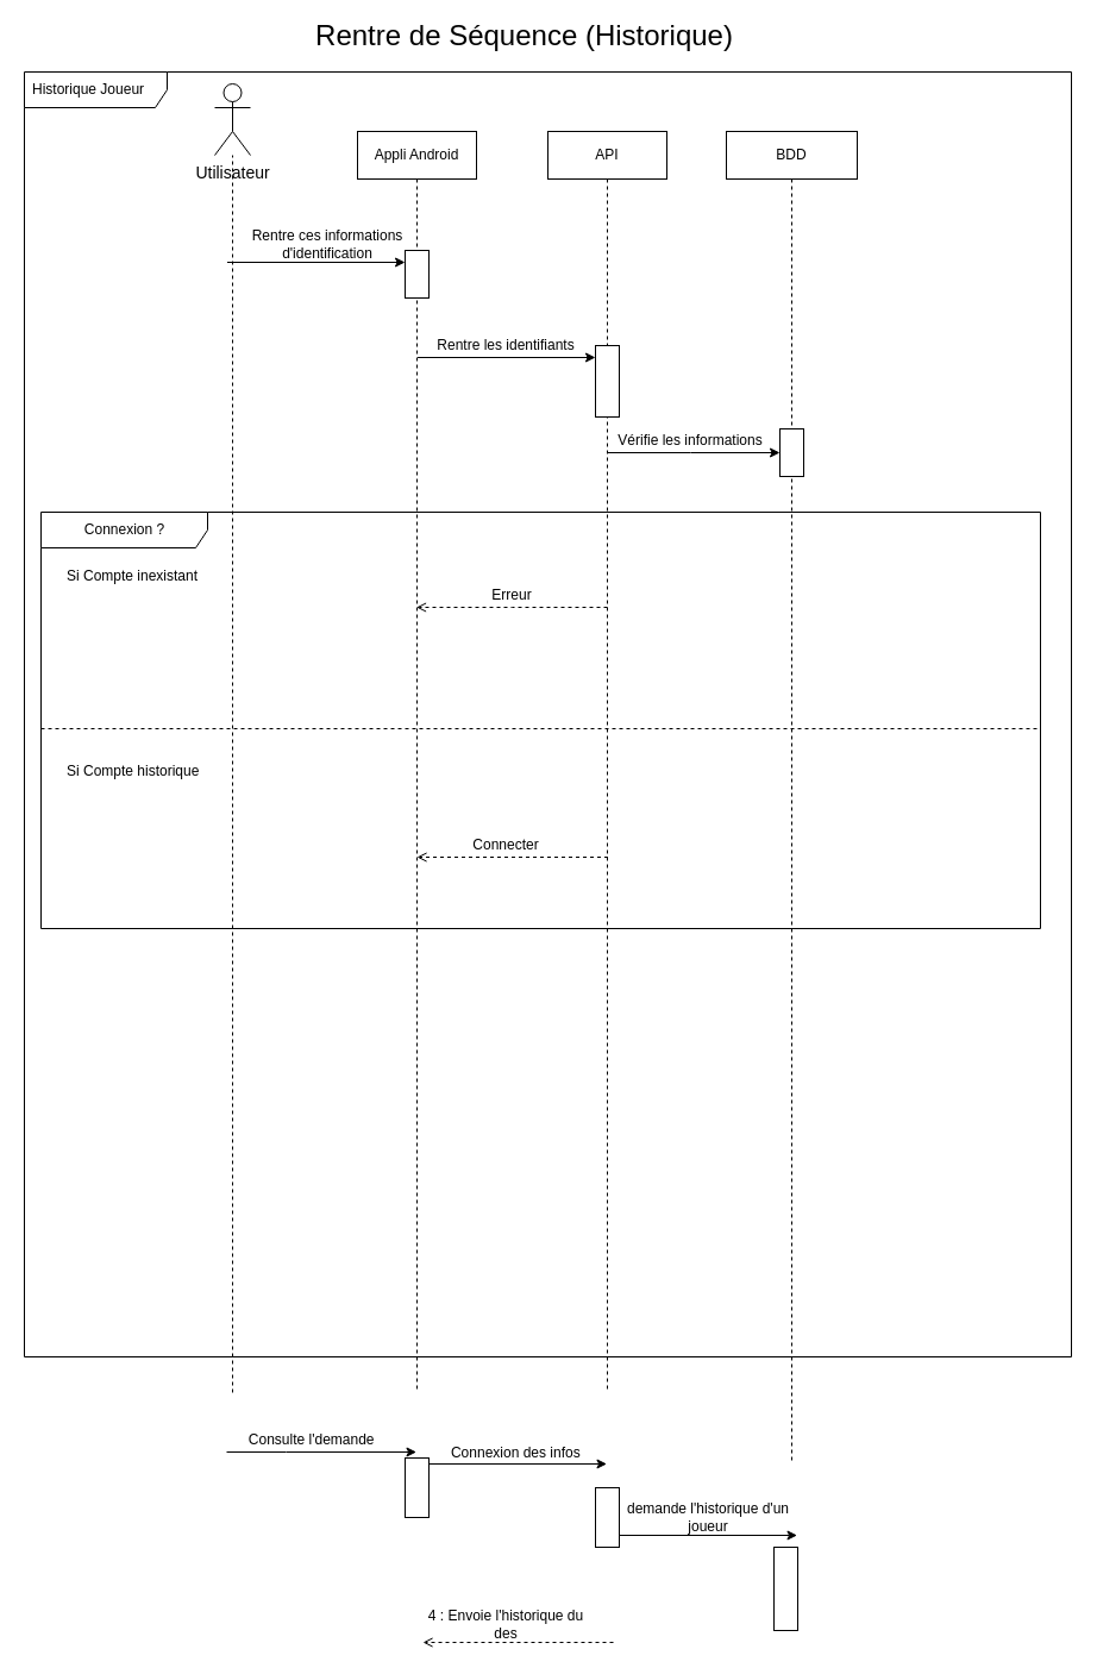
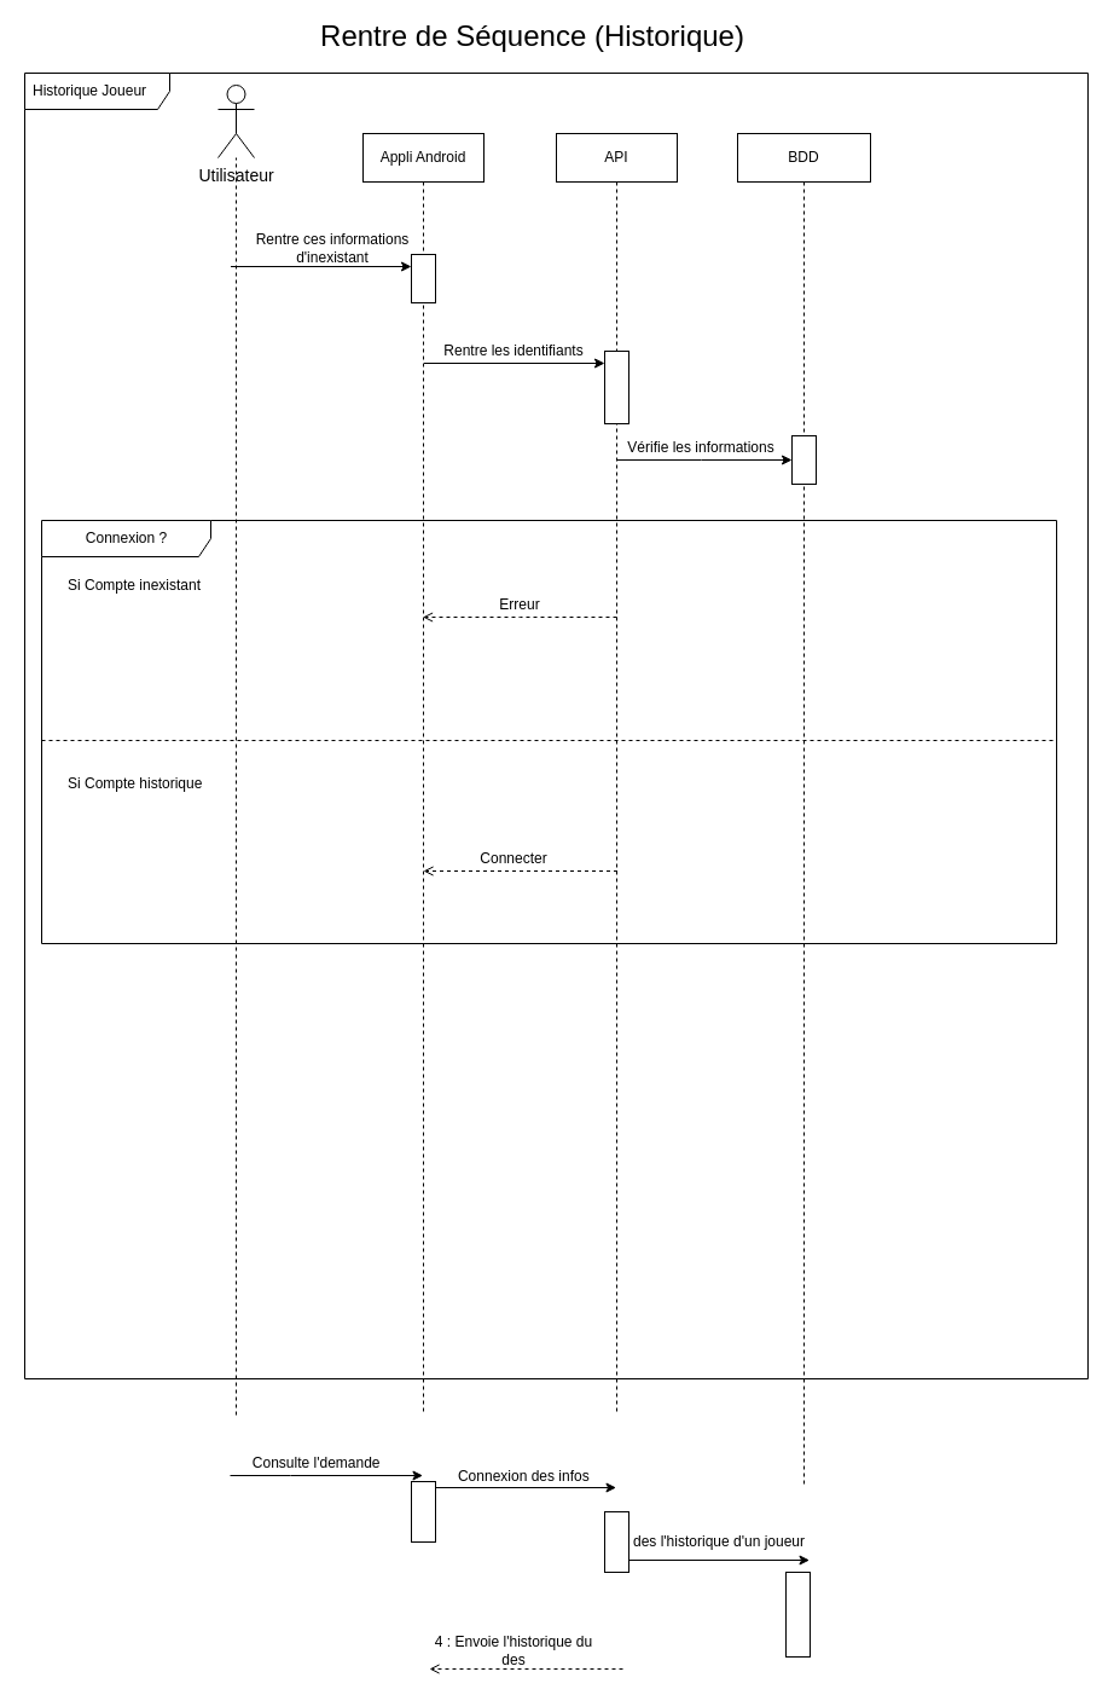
- <mxCell id="24" value="Rentre ces informations d'identification" style="text;html=1;strokeColor=none;fillColor=none;align=center;verticalAlign=middle;whiteSpace=wrap;rounded=0;" vertex="1" parent="1"><mxGeometry x="200" y="190" width="150" height="30" as="geometry" /></mxCell>
+ <mxCell id="24" value="Rentre ces informations d'inexistant" style="text;html=1;strokeColor=none;fillColor=none;align=center;verticalAlign=middle;whiteSpace=wrap;rounded=0;" vertex="1" parent="1"><mxGeometry x="200" y="190" width="150" height="30" as="geometry" /></mxCell>
- <mxCell id="20" value="demande l'historique d'un joueur" style="text;html=1;strokeColor=none;fillColor=none;align=center;verticalAlign=middle;whiteSpace=wrap;rounded=0;" parent="1" vertex="1"><mxGeometry x="520" y="1260" width="150" height="30" as="geometry" /></mxCell>
+ <mxCell id="20" value="des l'historique d'un joueur" style="text;html=1;strokeColor=none;fillColor=none;align=center;verticalAlign=middle;whiteSpace=wrap;rounded=0;" parent="1" vertex="1"><mxGeometry x="520" y="1260" width="150" height="30" as="geometry" /></mxCell>
